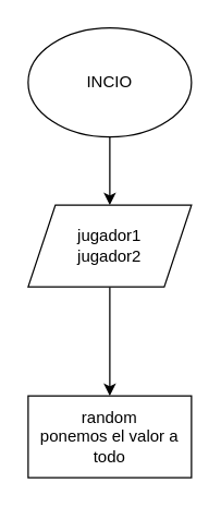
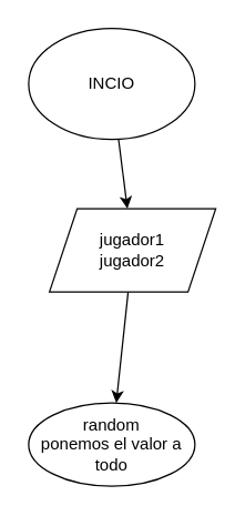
- <mxCell id="5" value="jugador1&lt;br&gt;jugador2" style="shape=parallelogram;perimeter=parallelogramPerimeter;whiteSpace=wrap;html=1;fixedSize=1;" parent="1" vertex="1"><mxGeometry x="20" y="150" width="120" height="60" as="geometry" /></mxCell>
+ <mxCell id="5" value="jugador1&lt;br&gt;jugador2" style="shape=parallelogram;perimeter=parallelogramPerimeter;whiteSpace=wrap;html=1;fixedSize=1;" parent="1" vertex="1"><mxGeometry x="35" y="150" width="120" height="60" as="geometry" /></mxCell>
- <mxCell id="6" value="random&lt;br&gt;ponemos el valor a todo" style="whiteSpace=wrap;html=1;" parent="1" vertex="1"><mxGeometry x="20" y="290" width="120" height="60" as="geometry" /></mxCell>
+ <mxCell id="6" value="random&lt;br&gt;ponemos el valor a todo" style="ellipse;whiteSpace=wrap;html=1;" parent="1" vertex="1"><mxGeometry x="20" y="290" width="120" height="60" as="geometry" /></mxCell>
